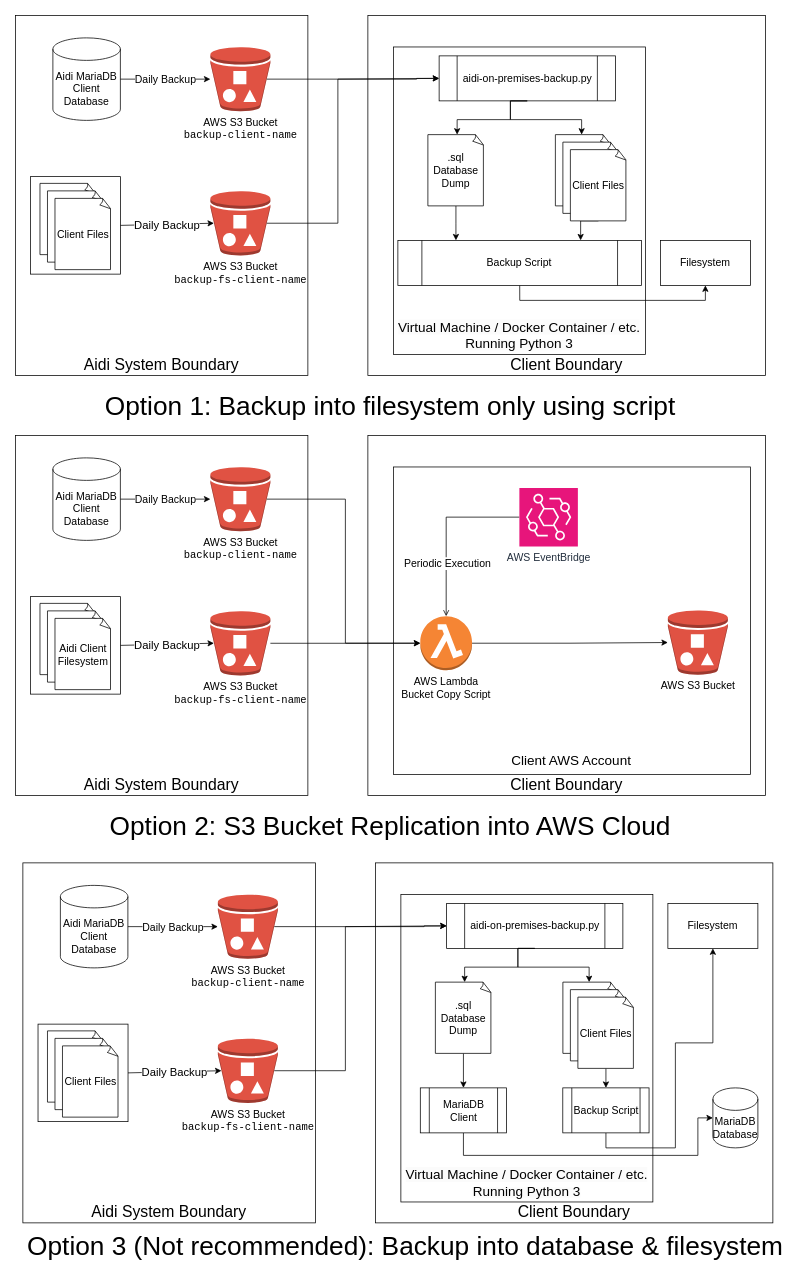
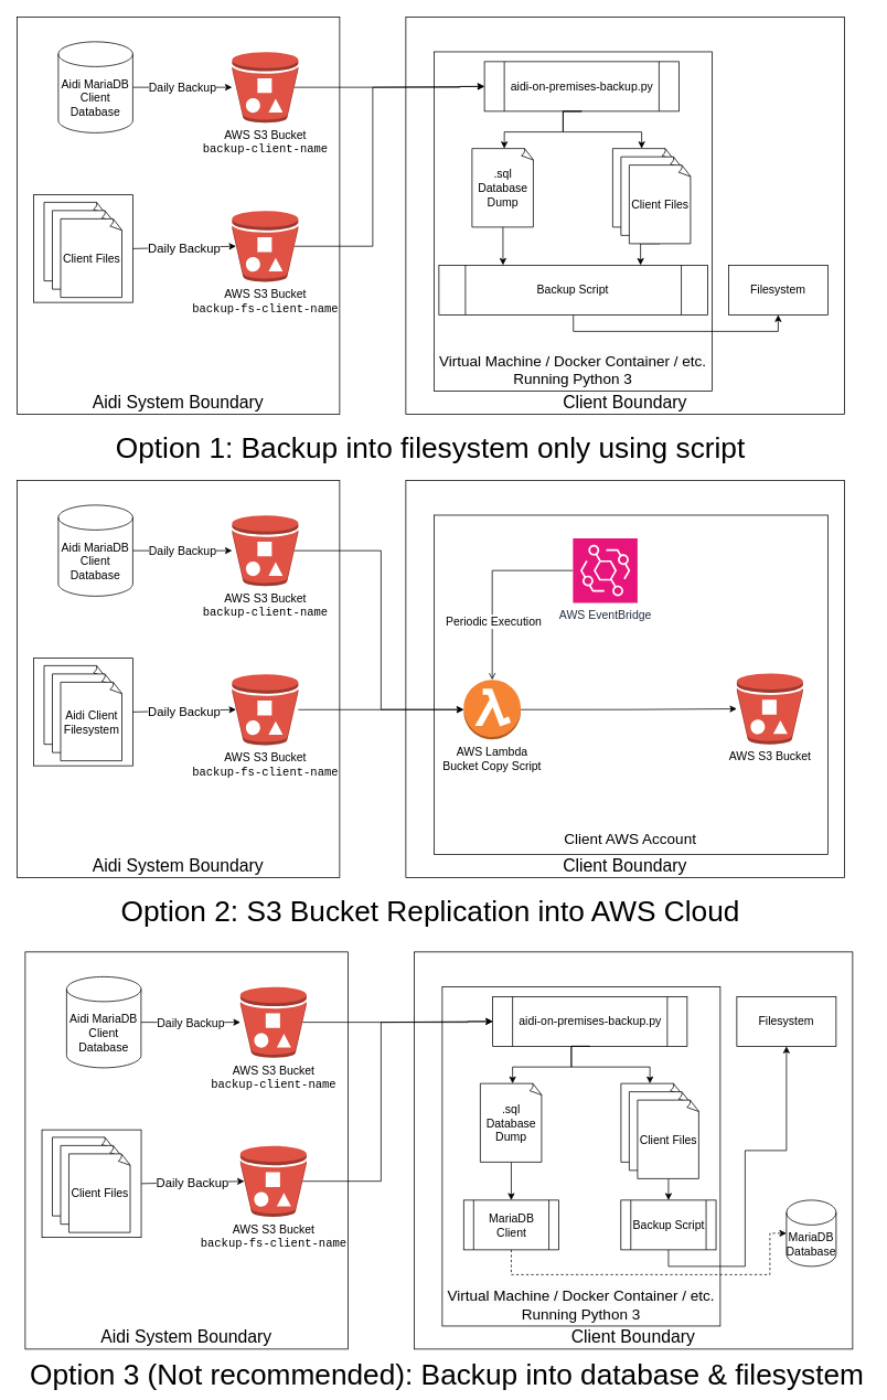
- <mxCell id="60" style="edgeStyle=orthogonalEdgeStyle;rounded=0;orthogonalLoop=1;jettySize=auto;html=1;exitX=0.5;exitY=1;exitDx=0;exitDy=0;entryX=0;entryY=0.5;entryDx=0;entryDy=0;entryPerimeter=0;" edge="1" parent="1" source="61" target="64"><mxGeometry relative="1" as="geometry"><Array as="points"><mxPoint x="617" y="1540" /><mxPoint x="930" y="1540" /><mxPoint x="930" y="1490" /></Array></mxGeometry></mxCell>
+ <mxCell id="60" style="edgeStyle=orthogonalEdgeStyle;rounded=0;orthogonalLoop=1;jettySize=auto;html=1;exitX=0.5;exitY=1;exitDx=0;exitDy=0;entryX=0;entryY=0.5;entryDx=0;entryDy=0;entryPerimeter=0;dashed=1;" edge="1" parent="1" source="61" target="64"><mxGeometry relative="1" as="geometry"><Array as="points"><mxPoint x="617" y="1540" /><mxPoint x="930" y="1540" /><mxPoint x="930" y="1490" /></Array></mxGeometry></mxCell>
